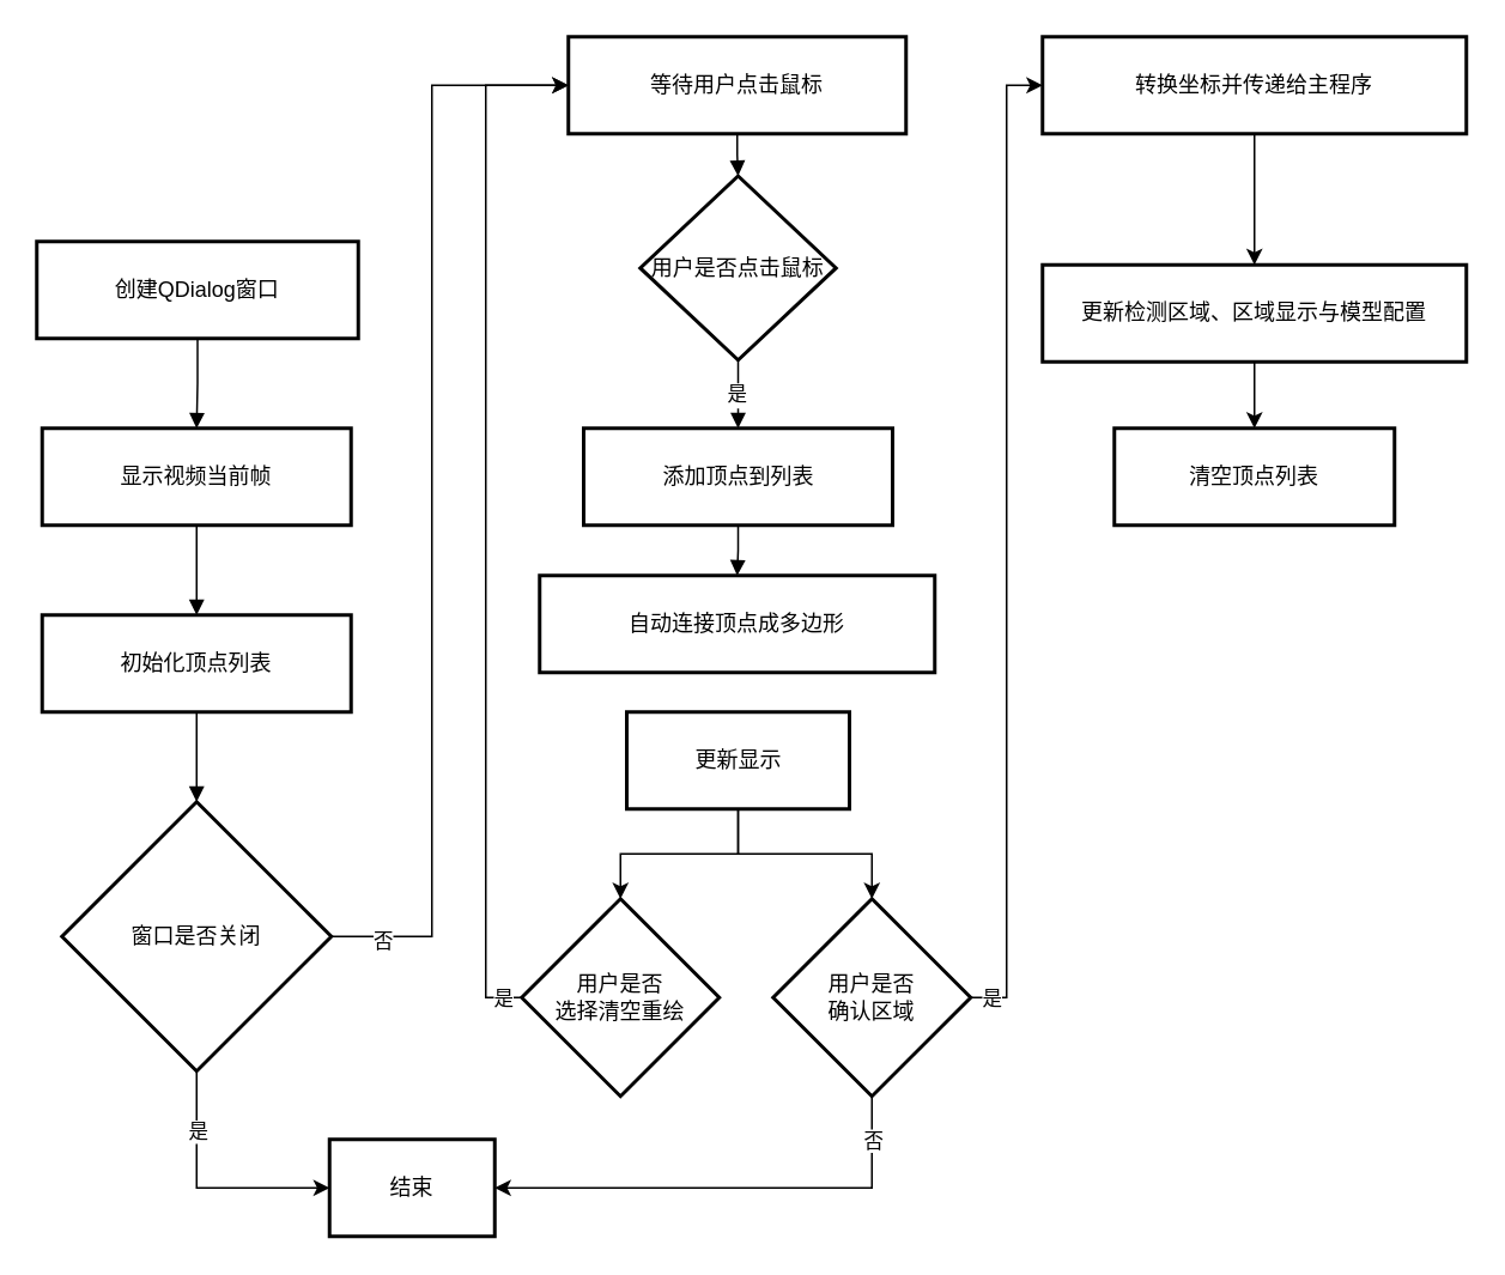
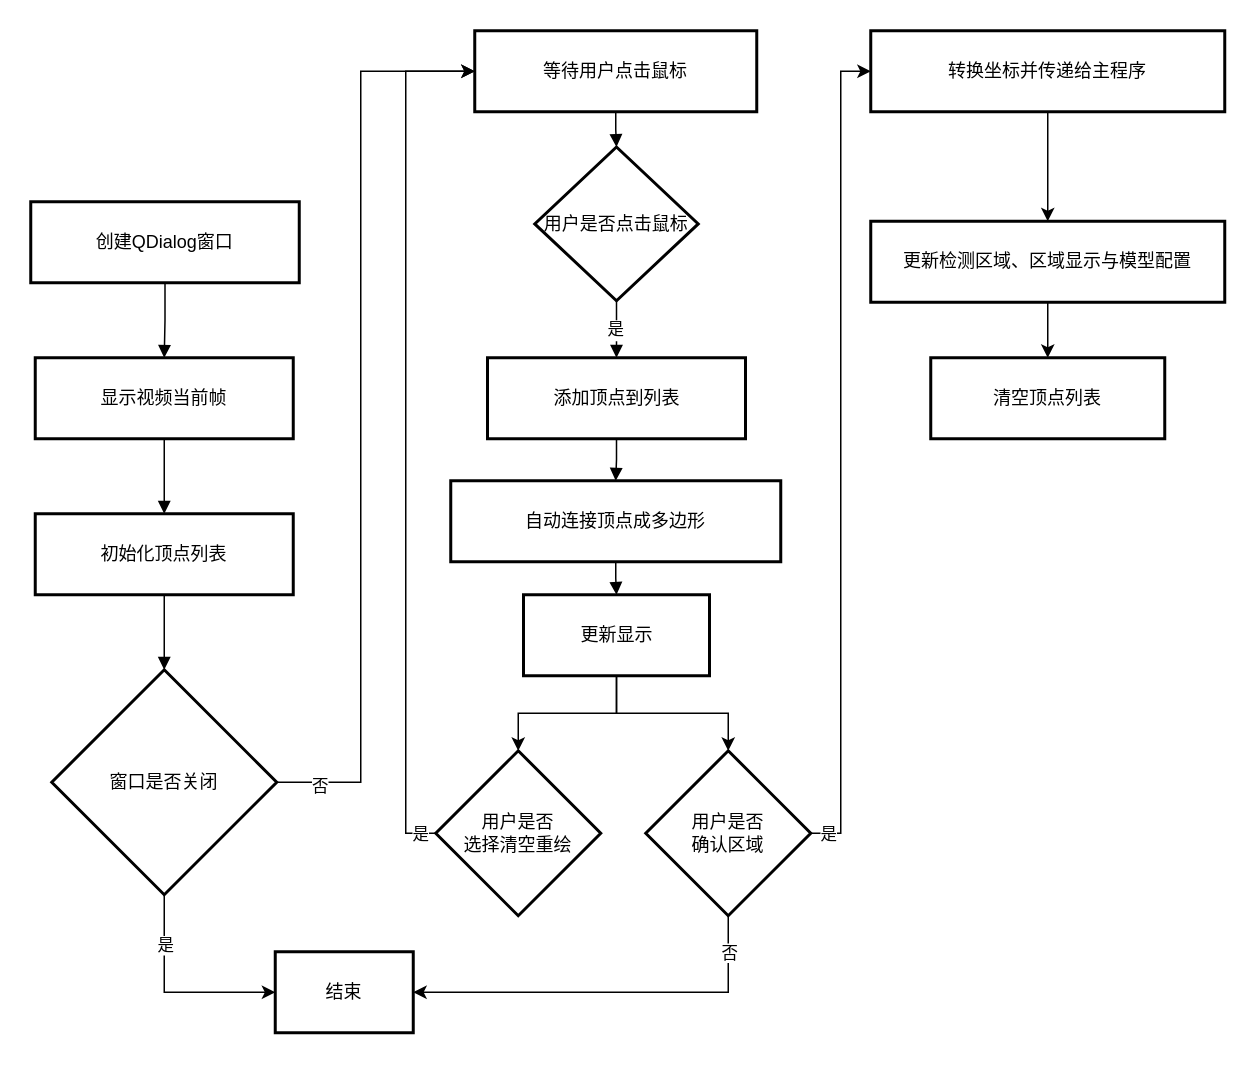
+ <mxCell id="37" value="" style="startArrow=none;endArrow=block;exitX=0.5;exitY=1;entryX=0.5;entryY=0;rounded=0;edgeStyle=orthogonalEdgeStyle;" edge="1" parent="1" source="13" target="16"><mxGeometry relative="1" as="geometry" /></mxCell>
